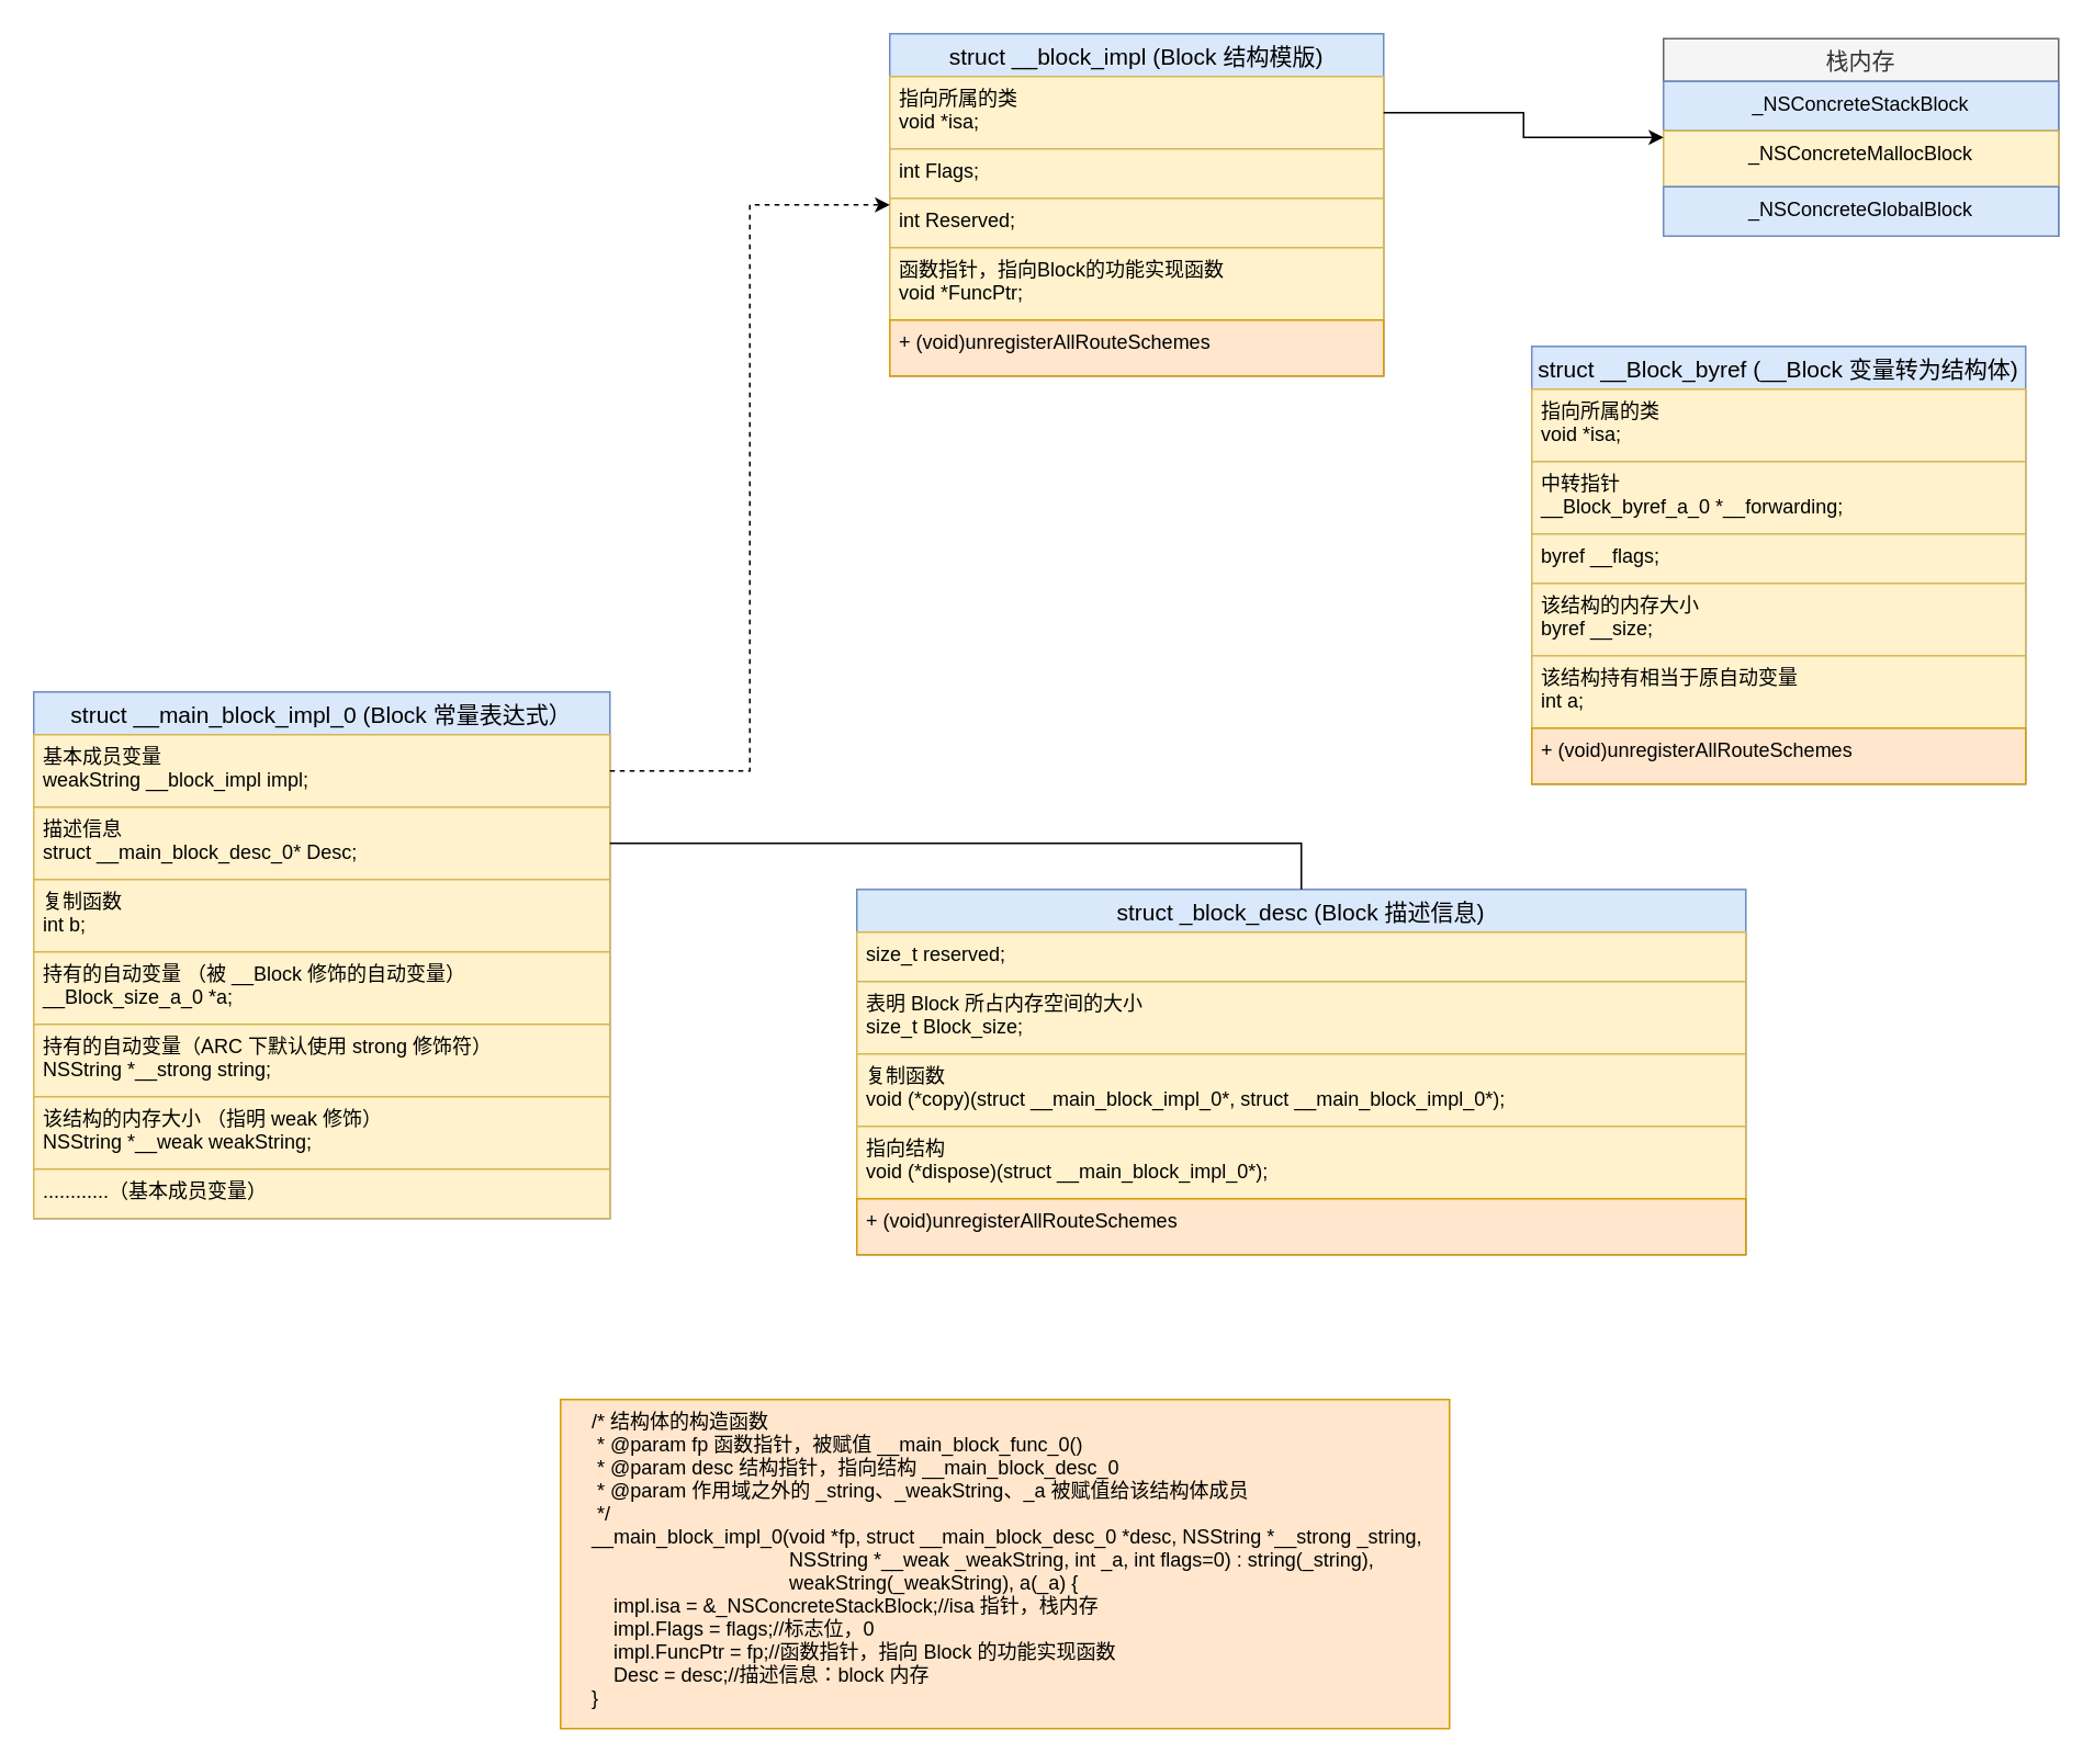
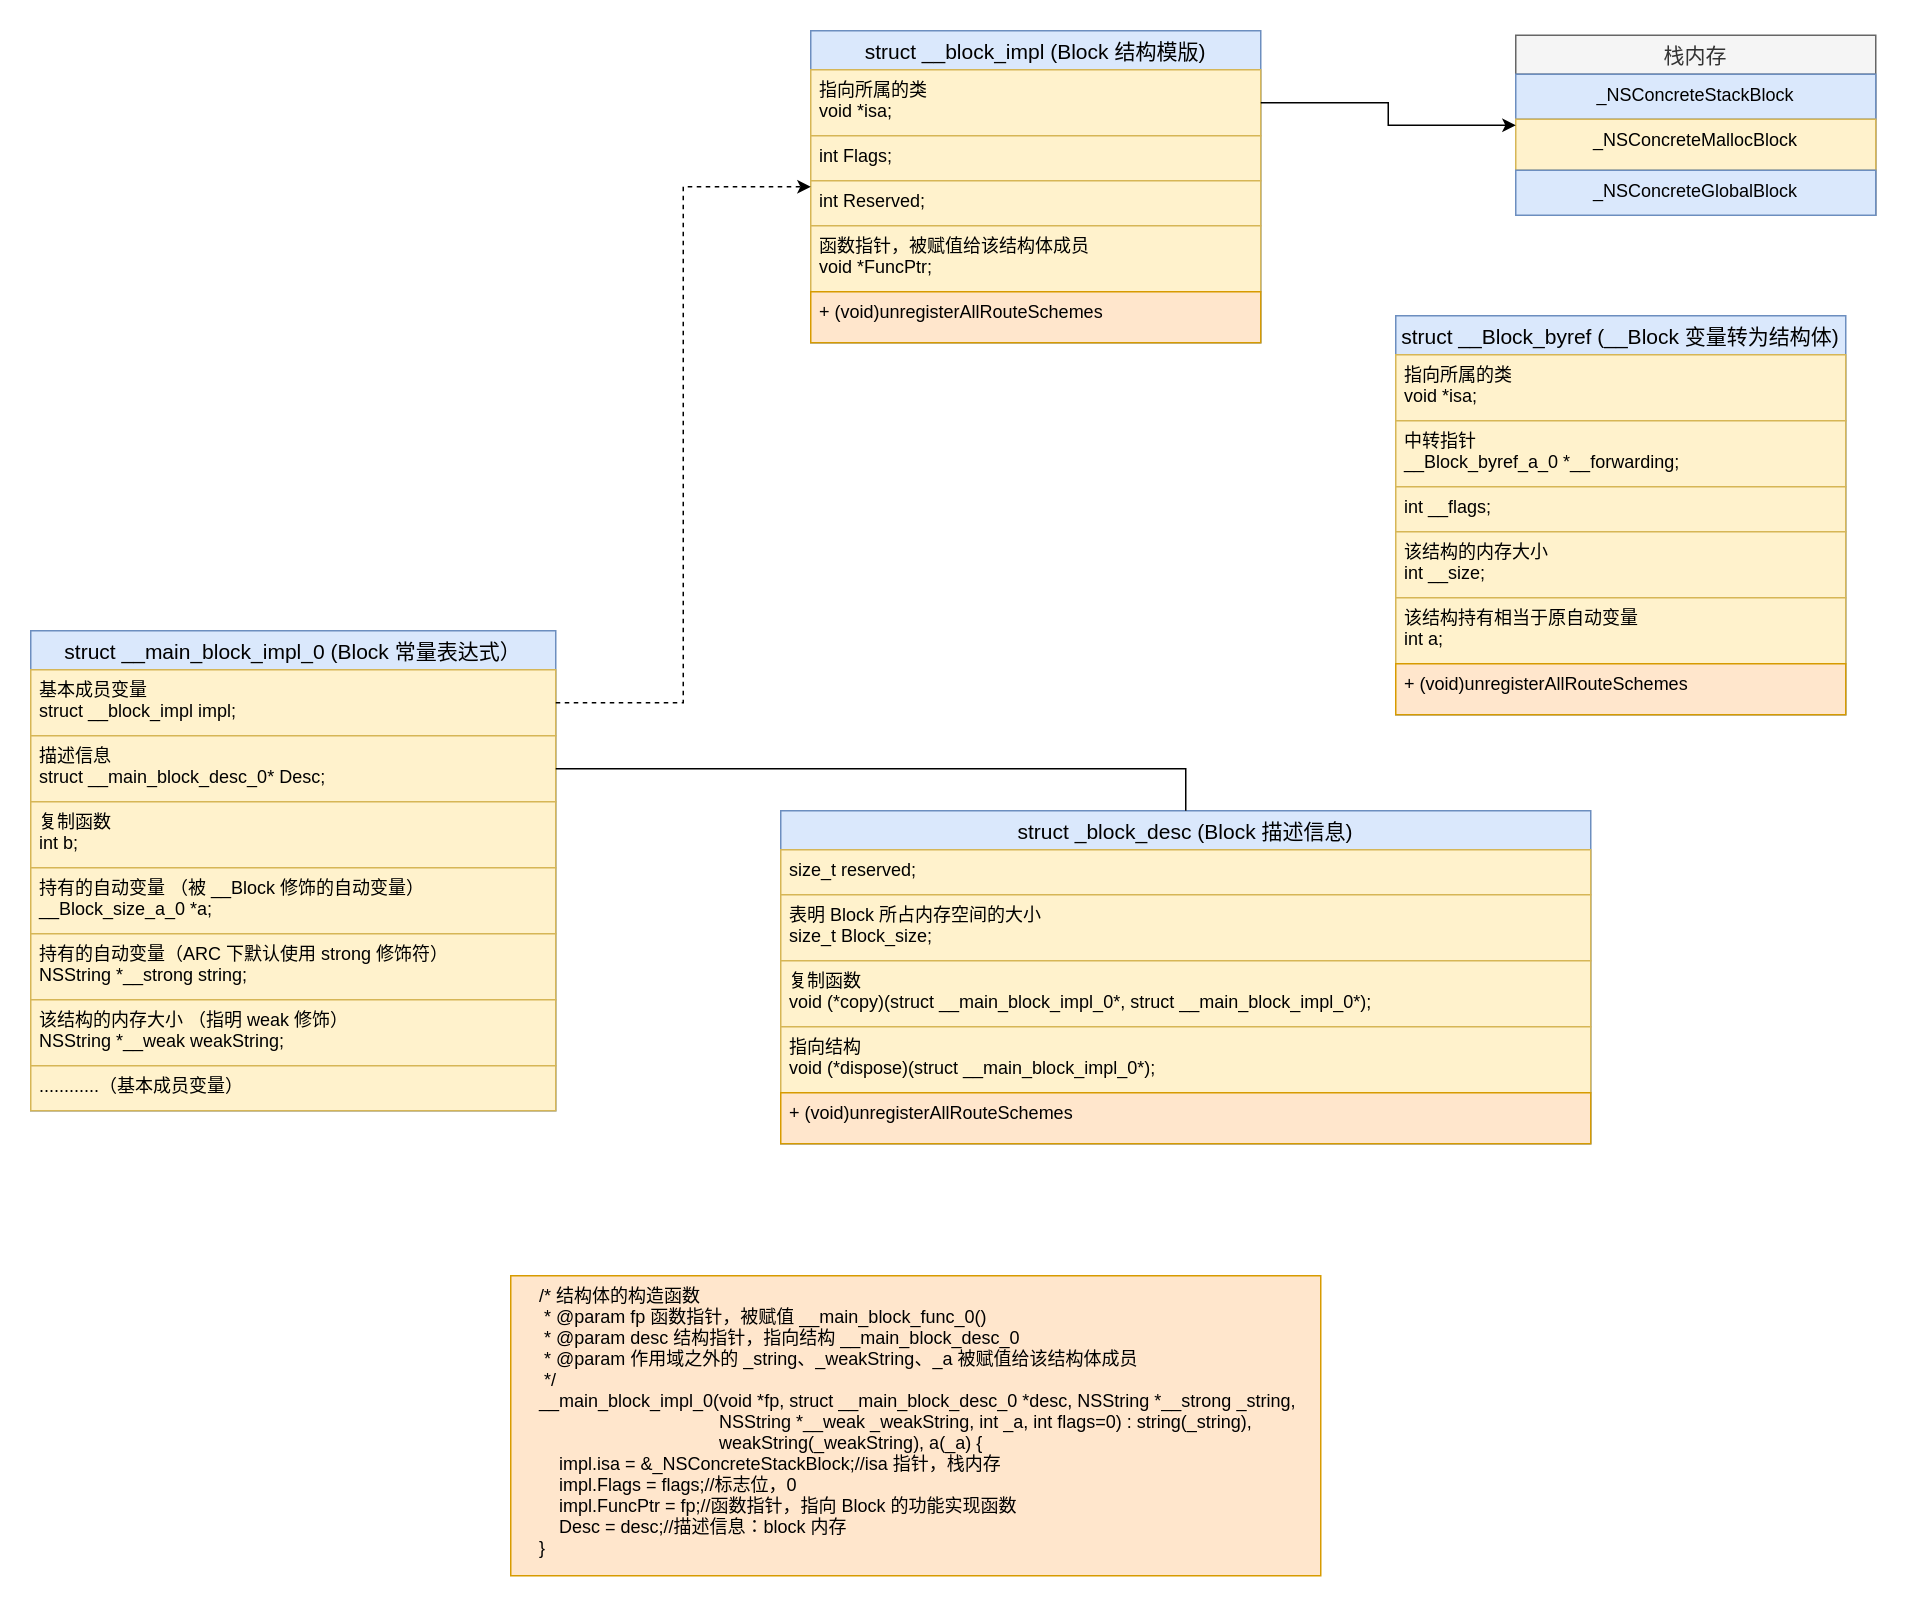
- <mxCell id="6" value="函数指针，指向Block的功能实现函数&#10;void *FuncPtr;" style="text;strokeColor=#d6b656;fillColor=#fff2cc;spacingLeft=4;spacingRight=4;overflow=hidden;rotatable=0;points=[[0,0.5],[1,0.5]];portConstraint=eastwest;fontSize=12;" vertex="1" parent="2"><mxGeometry y="130" width="300" height="44" as="geometry" /></mxCell>
+ <mxCell id="6" value="函数指针，被赋值给该结构体成员&#10;void *FuncPtr;" style="text;strokeColor=#d6b656;fillColor=#fff2cc;spacingLeft=4;spacingRight=4;overflow=hidden;rotatable=0;points=[[0,0.5],[1,0.5]];portConstraint=eastwest;fontSize=12;" vertex="1" parent="2"><mxGeometry y="130" width="300" height="44" as="geometry" /></mxCell>
- <mxCell id="17" value="byref __flags;" style="text;strokeColor=#d6b656;fillColor=#fff2cc;spacingLeft=4;spacingRight=4;overflow=hidden;rotatable=0;points=[[0,0.5],[1,0.5]];portConstraint=eastwest;fontSize=12;" vertex="1" parent="14"><mxGeometry y="114" width="300" height="30" as="geometry" /></mxCell>
+ <mxCell id="17" value="int __flags;" style="text;strokeColor=#d6b656;fillColor=#fff2cc;spacingLeft=4;spacingRight=4;overflow=hidden;rotatable=0;points=[[0,0.5],[1,0.5]];portConstraint=eastwest;fontSize=12;" vertex="1" parent="14"><mxGeometry y="114" width="300" height="30" as="geometry" /></mxCell>
- <mxCell id="18" value="该结构的内存大小&#10;byref __size;" style="text;strokeColor=#d6b656;fillColor=#fff2cc;spacingLeft=4;spacingRight=4;overflow=hidden;rotatable=0;points=[[0,0.5],[1,0.5]];portConstraint=eastwest;fontSize=12;" vertex="1" parent="14"><mxGeometry y="144" width="300" height="44" as="geometry" /></mxCell>
+ <mxCell id="18" value="该结构的内存大小&#10;int __size;" style="text;strokeColor=#d6b656;fillColor=#fff2cc;spacingLeft=4;spacingRight=4;overflow=hidden;rotatable=0;points=[[0,0.5],[1,0.5]];portConstraint=eastwest;fontSize=12;" vertex="1" parent="14"><mxGeometry y="144" width="300" height="44" as="geometry" /></mxCell>
- <mxCell id="22" value="基本成员变量&#10;weakString __block_impl impl;" style="text;strokeColor=#d6b656;fillColor=#fff2cc;spacingLeft=4;spacingRight=4;overflow=hidden;rotatable=0;points=[[0,0.5],[1,0.5]];portConstraint=eastwest;fontSize=12;" vertex="1" parent="21"><mxGeometry y="26" width="350" height="44" as="geometry" /></mxCell>
+ <mxCell id="22" value="基本成员变量&#10;struct __block_impl impl;" style="text;strokeColor=#d6b656;fillColor=#fff2cc;spacingLeft=4;spacingRight=4;overflow=hidden;rotatable=0;points=[[0,0.5],[1,0.5]];portConstraint=eastwest;fontSize=12;" vertex="1" parent="21"><mxGeometry y="26" width="350" height="44" as="geometry" /></mxCell>
